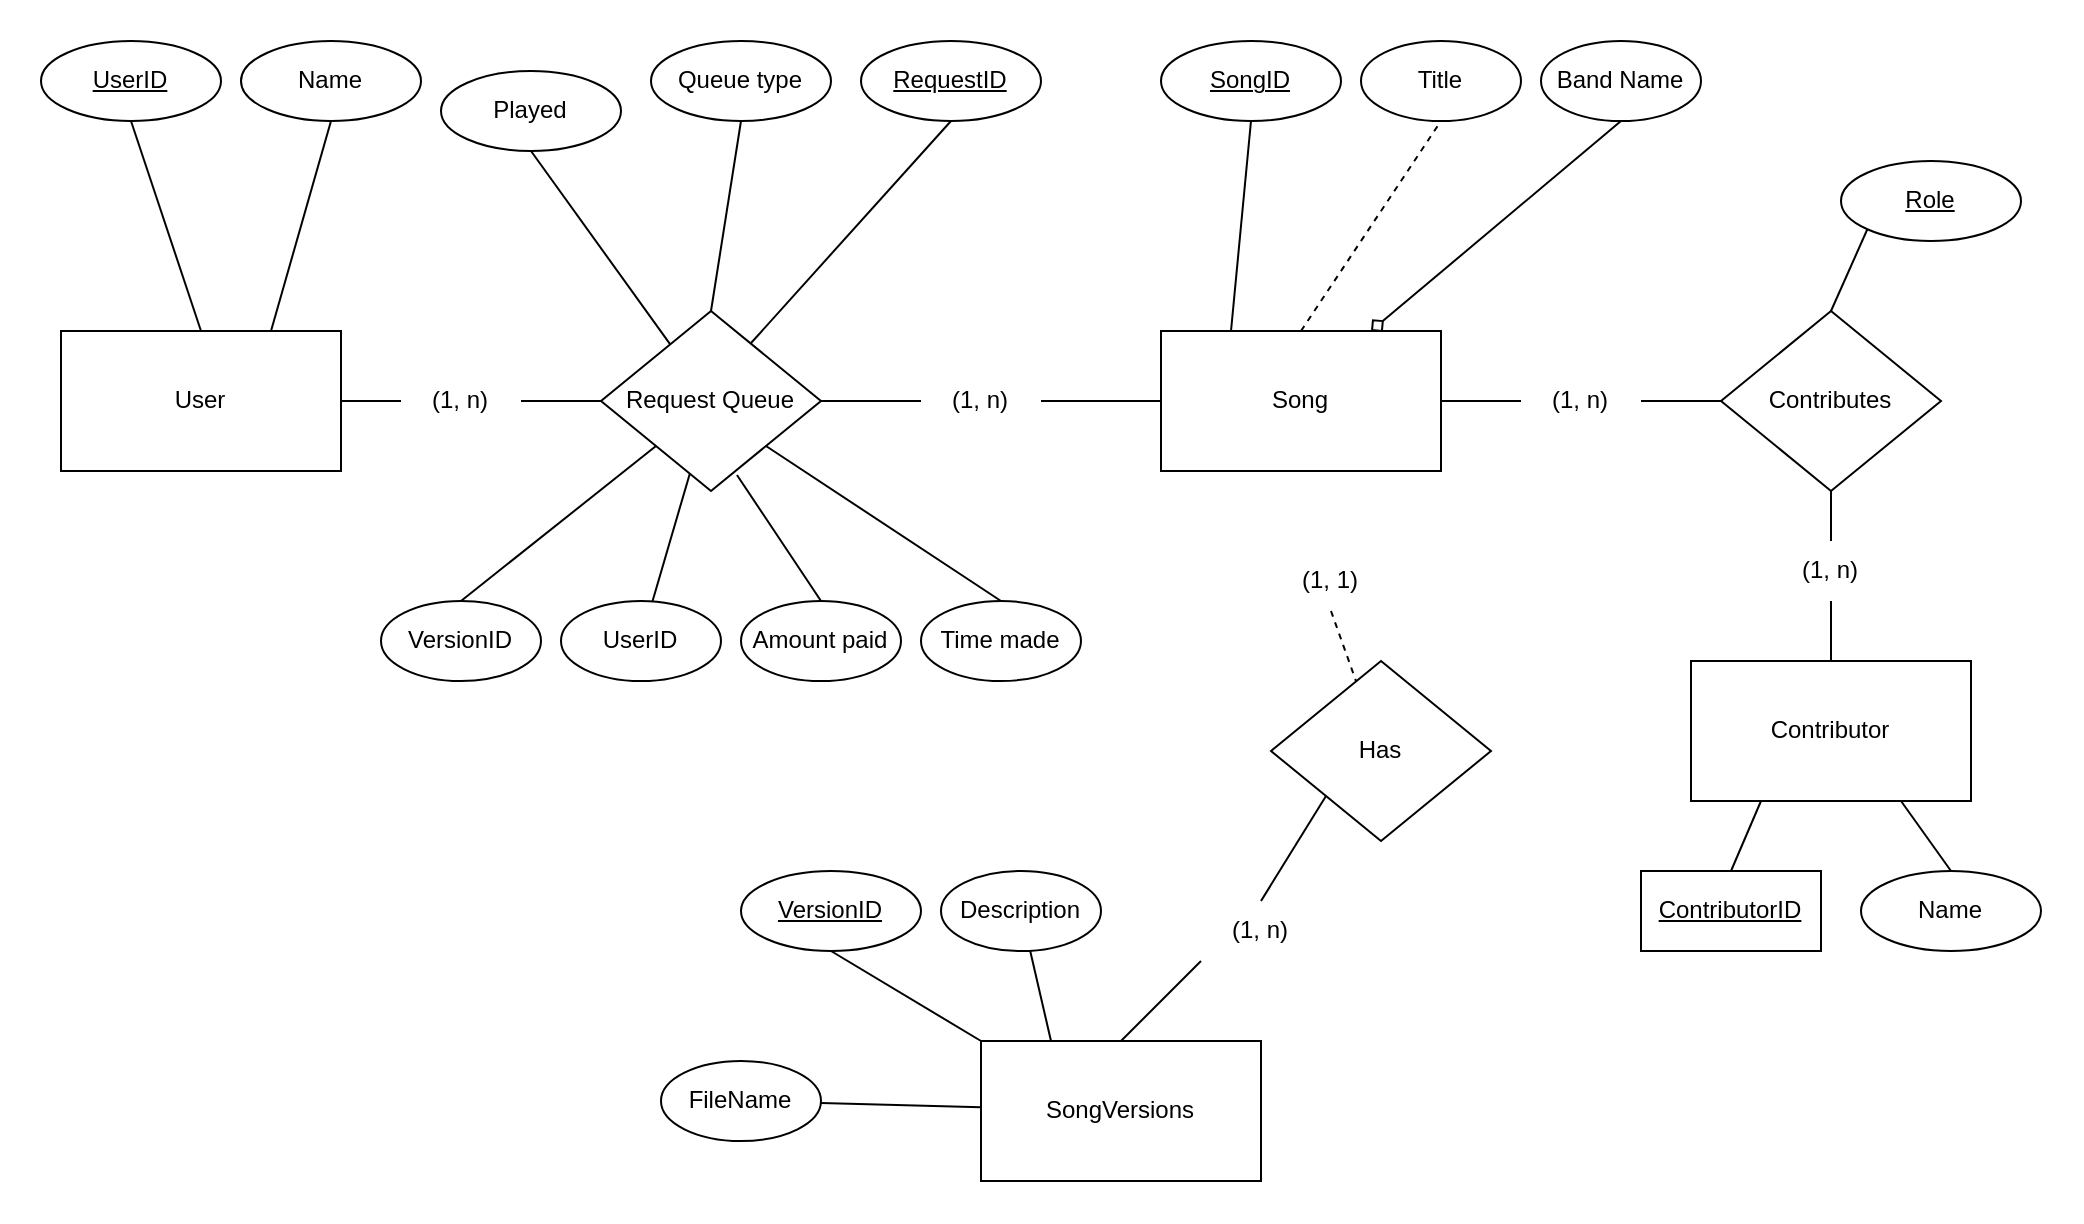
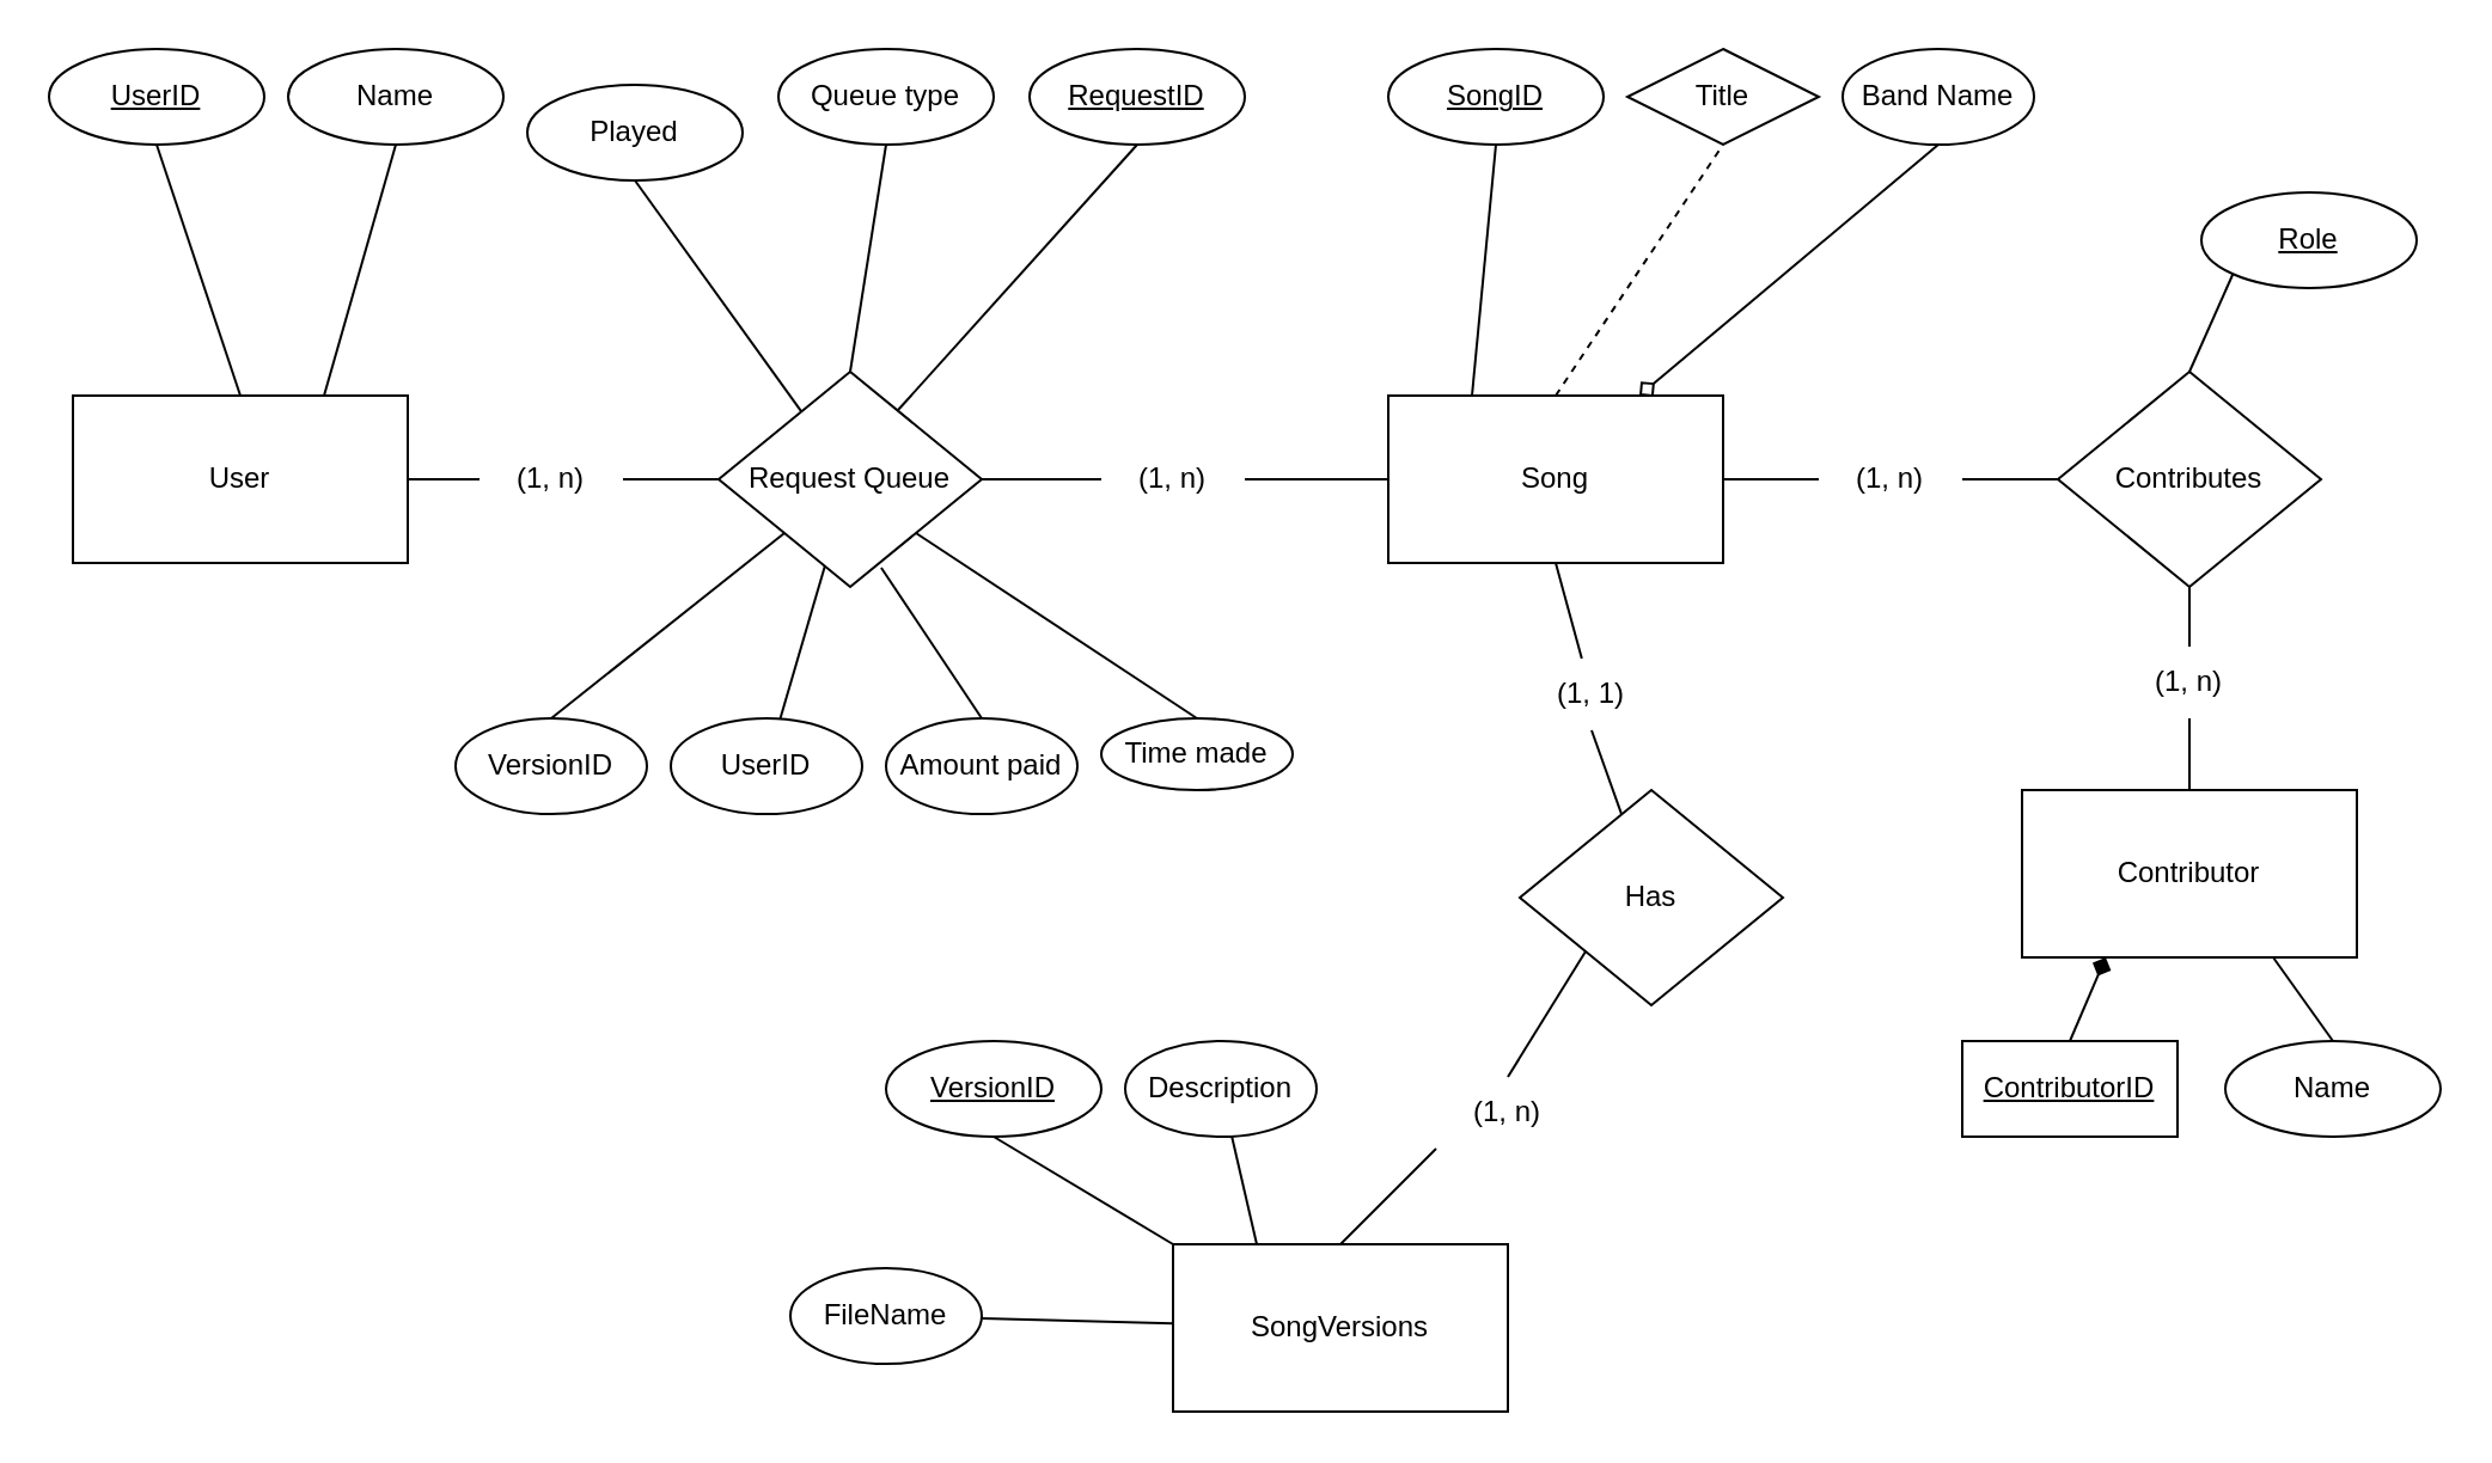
- <mxCell id="48" value="Title" style="ellipse;whiteSpace=wrap;html=1;" parent="1" vertex="1"><mxGeometry x="680" y="20" width="80" height="40" as="geometry" /></mxCell>
+ <mxCell id="48" value="Title" style="rhombus;whiteSpace=wrap;html=1;" parent="1" vertex="1"><mxGeometry x="680" y="20" width="80" height="40" as="geometry" /></mxCell>
+ <mxCell id="42" value="" style="endArrow=none;html=1;rounded=0;exitX=0.5;exitY=1;exitDx=0;exitDy=0;" parent="1" source="4" target="43" edge="1"><mxGeometry width="50" height="50" relative="1" as="geometry"><mxPoint x="650" y="250" as="sourcePoint" /><mxPoint x="518" y="309" as="targetPoint" /></mxGeometry></mxCell>
- <mxCell id="54" value="Time made" style="ellipse;whiteSpace=wrap;html=1;" parent="1" vertex="1"><mxGeometry x="460" y="300" width="80" height="40" as="geometry" /></mxCell>
+ <mxCell id="54" value="Time made" style="ellipse;whiteSpace=wrap;html=1;" parent="1" vertex="1"><mxGeometry x="460" y="300" width="80" height="30" as="geometry" /></mxCell>
- <mxCell id="23" value="" style="endArrow=none;html=1;rounded=0;exitX=0.5;exitY=1;exitDx=0;exitDy=0;dashed=1;" parent="1" source="43" target="22" edge="1"><mxGeometry width="50" height="50" relative="1" as="geometry"><mxPoint x="650" y="260" as="sourcePoint" /><mxPoint x="700" y="210" as="targetPoint" /></mxGeometry></mxCell>
+ <mxCell id="23" value="" style="endArrow=none;html=1;rounded=0;exitX=0.5;exitY=1;exitDx=0;exitDy=0;" parent="1" source="43" target="22" edge="1"><mxGeometry width="50" height="50" relative="1" as="geometry"><mxPoint x="650" y="260" as="sourcePoint" /><mxPoint x="700" y="210" as="targetPoint" /></mxGeometry></mxCell>
- <mxCell id="31" value="" style="endArrow=none;html=1;rounded=0;entryX=0.25;entryY=1;entryDx=0;entryDy=0;exitX=0.5;exitY=0;exitDx=0;exitDy=0;" parent="1" source="29" target="21" edge="1"><mxGeometry width="50" height="50" relative="1" as="geometry"><mxPoint x="760" y="320" as="sourcePoint" /><mxPoint x="810" y="270" as="targetPoint" /></mxGeometry></mxCell>
+ <mxCell id="31" value="" style="endArrow=diamond;html=1;rounded=0;entryX=0.25;entryY=1;entryDx=0;entryDy=0;exitX=0.5;exitY=0;exitDx=0;exitDy=0;" parent="1" source="29" target="21" edge="1"><mxGeometry width="50" height="50" relative="1" as="geometry"><mxPoint x="760" y="320" as="sourcePoint" /><mxPoint x="810" y="270" as="targetPoint" /></mxGeometry></mxCell>
